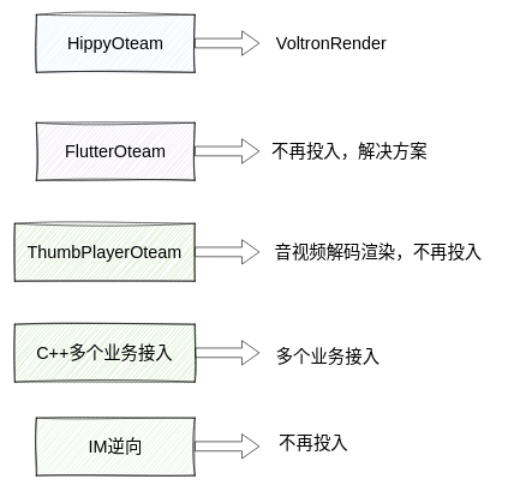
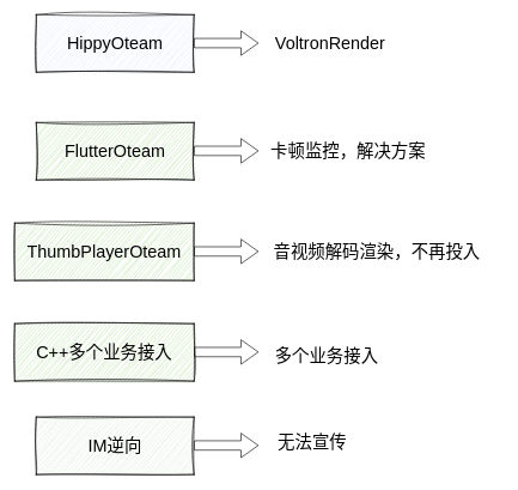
- <mxCell id="3" value="&lt;font style=&quot;font-size: 24px;&quot;&gt;FlutterOteam&lt;/font&gt;" style="rounded=0;whiteSpace=wrap;html=1;fillColor=#e1d5e7;shadow=0;sketch=1;curveFitting=1;jiggle=2;" vertex="1" parent="1"><mxGeometry x="50" y="170" width="220" height="80" as="geometry" /></mxCell>
+ <mxCell id="3" value="&lt;font style=&quot;font-size: 24px;&quot;&gt;FlutterOteam&lt;/font&gt;" style="rounded=0;whiteSpace=wrap;html=1;fillColor=#B9E0A5;shadow=0;sketch=1;curveFitting=1;jiggle=2;" vertex="1" parent="1"><mxGeometry x="50" y="170" width="220" height="80" as="geometry" /></mxCell>
- <mxCell id="9" value="不再投入，解决方案" style="text;html=1;strokeColor=none;fillColor=none;align=center;verticalAlign=middle;whiteSpace=wrap;rounded=0;shadow=0;sketch=1;fontSize=24;" vertex="1" parent="1"><mxGeometry x="370" y="195" width="230" height="30" as="geometry" /></mxCell>
+ <mxCell id="9" value="卡顿监控，解决方案" style="text;html=1;strokeColor=none;fillColor=none;align=center;verticalAlign=middle;whiteSpace=wrap;rounded=0;shadow=0;sketch=1;fontSize=24;" vertex="1" parent="1"><mxGeometry x="370" y="195" width="230" height="30" as="geometry" /></mxCell>
- <mxCell id="13" value="不再投入" style="text;html=1;strokeColor=none;fillColor=none;align=center;verticalAlign=middle;whiteSpace=wrap;rounded=0;shadow=0;sketch=1;fontSize=24;" vertex="1" parent="1"><mxGeometry x="320" y="600" width="230" height="30" as="geometry" /></mxCell>
+ <mxCell id="13" value="无法宣传" style="text;html=1;strokeColor=none;fillColor=none;align=center;verticalAlign=middle;whiteSpace=wrap;rounded=0;shadow=0;sketch=1;fontSize=24;" vertex="1" parent="1"><mxGeometry x="320" y="600" width="230" height="30" as="geometry" /></mxCell>
